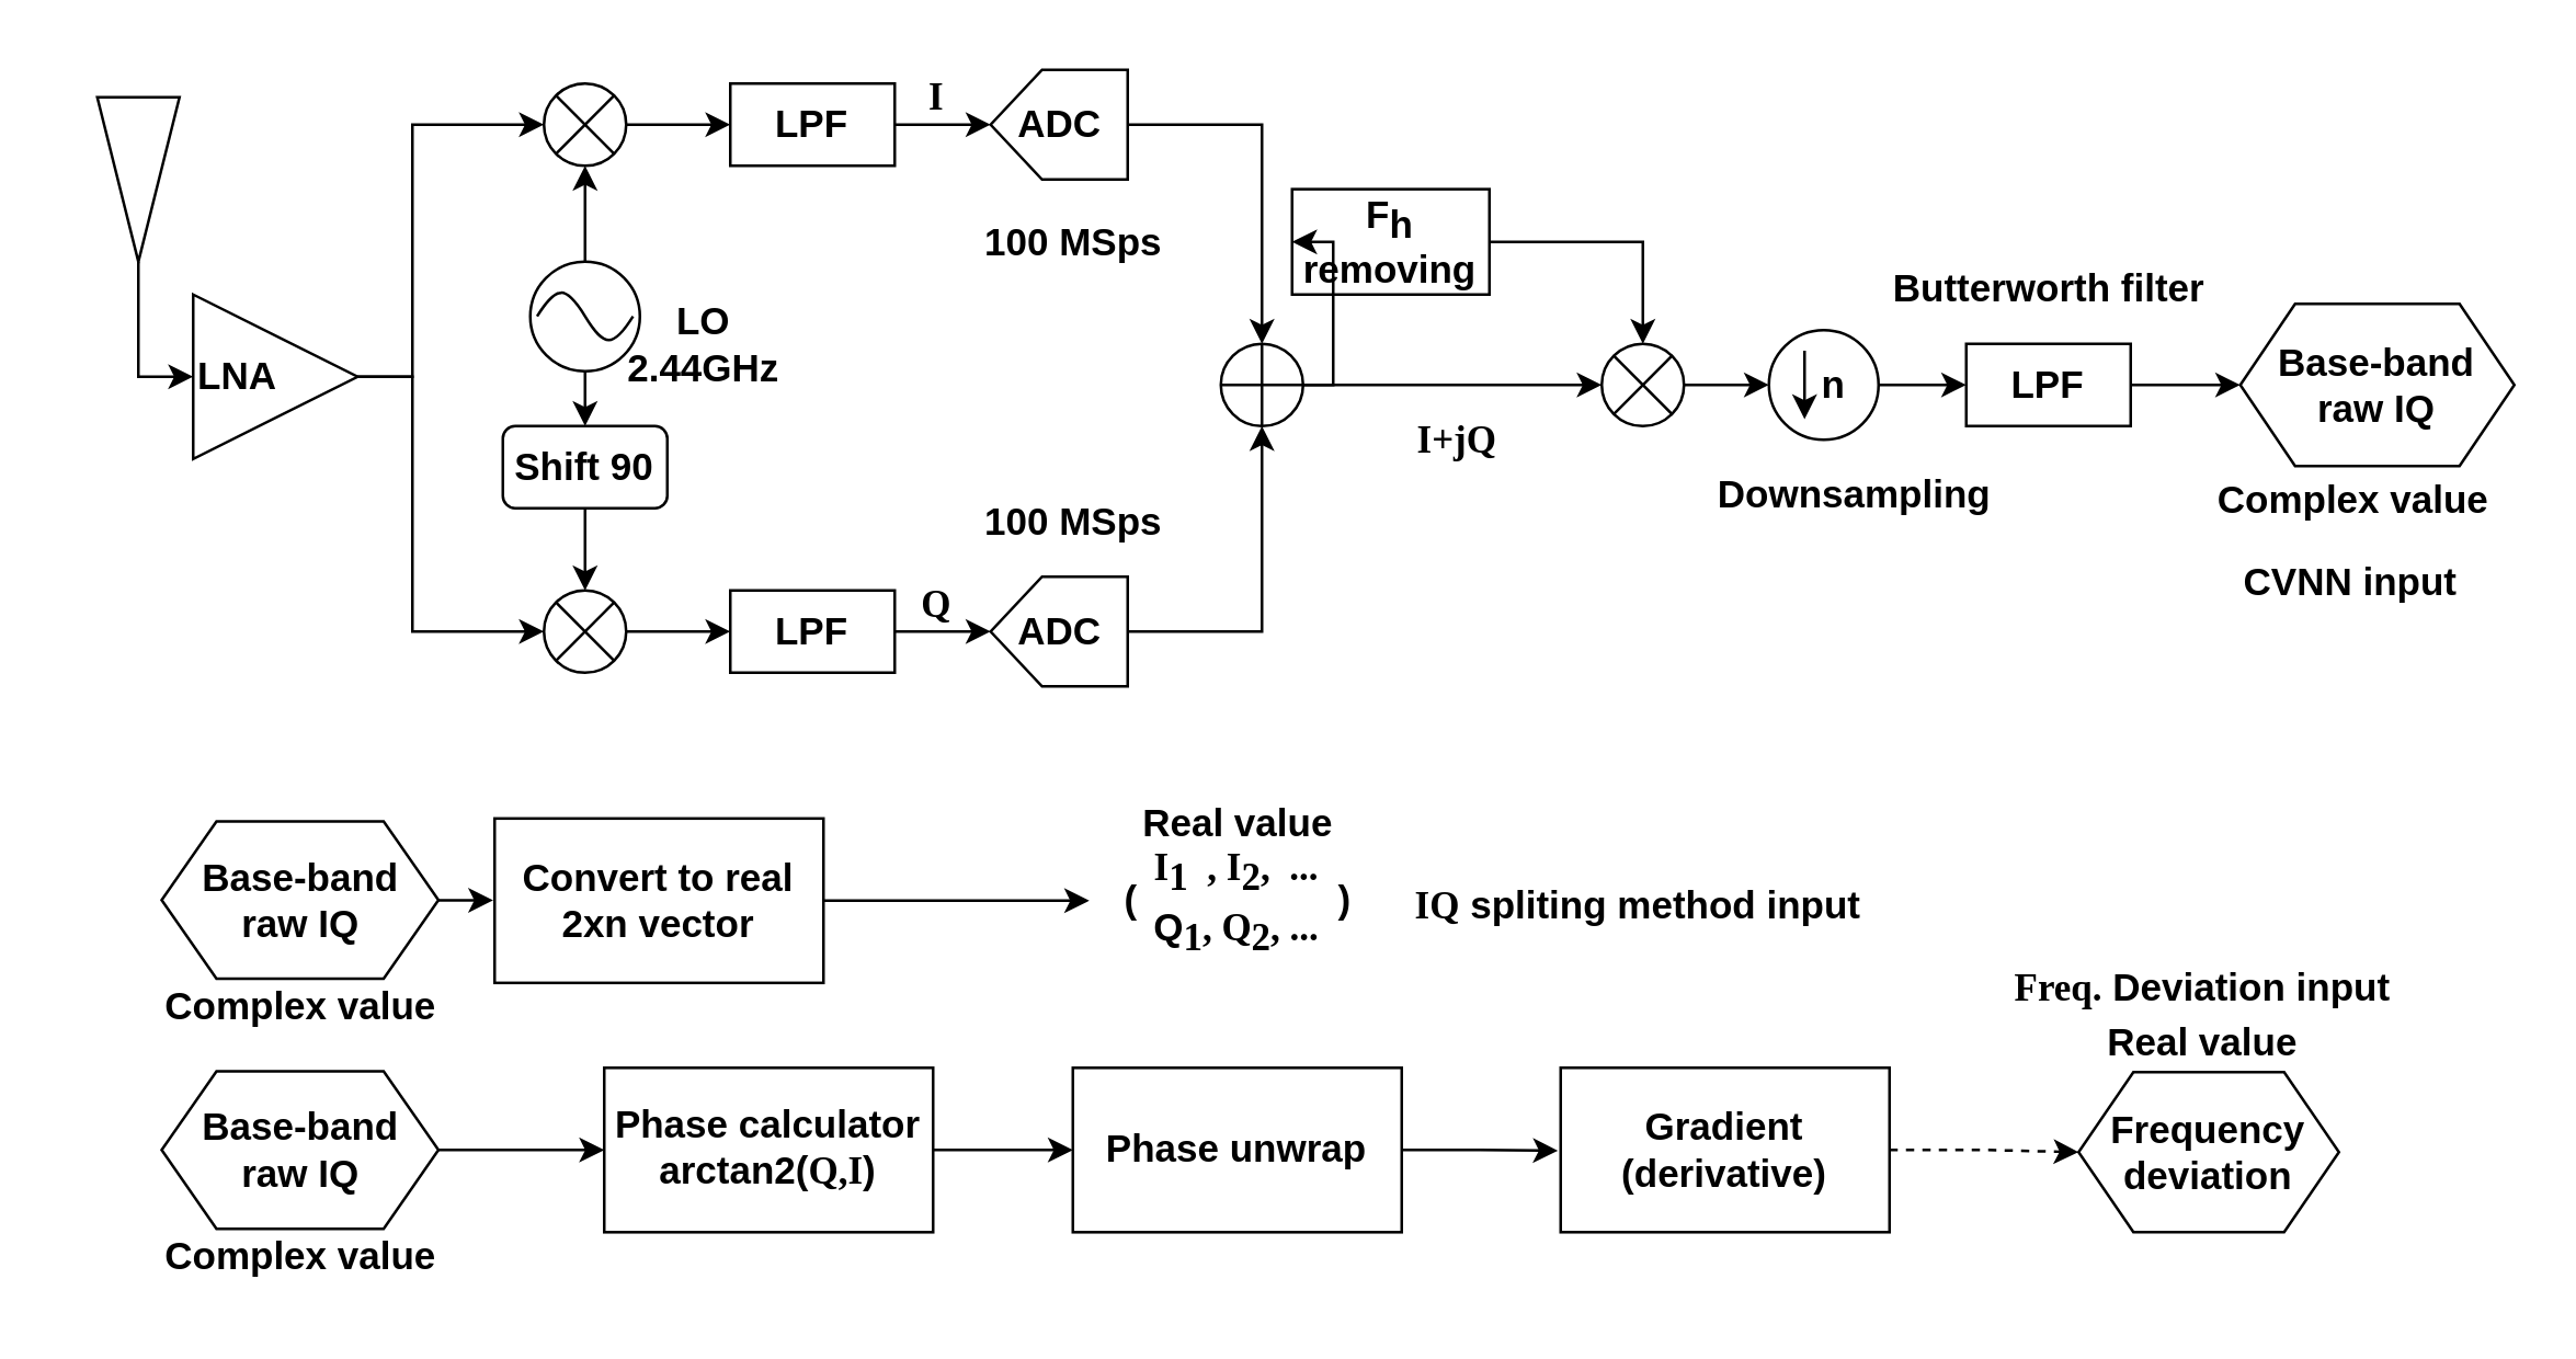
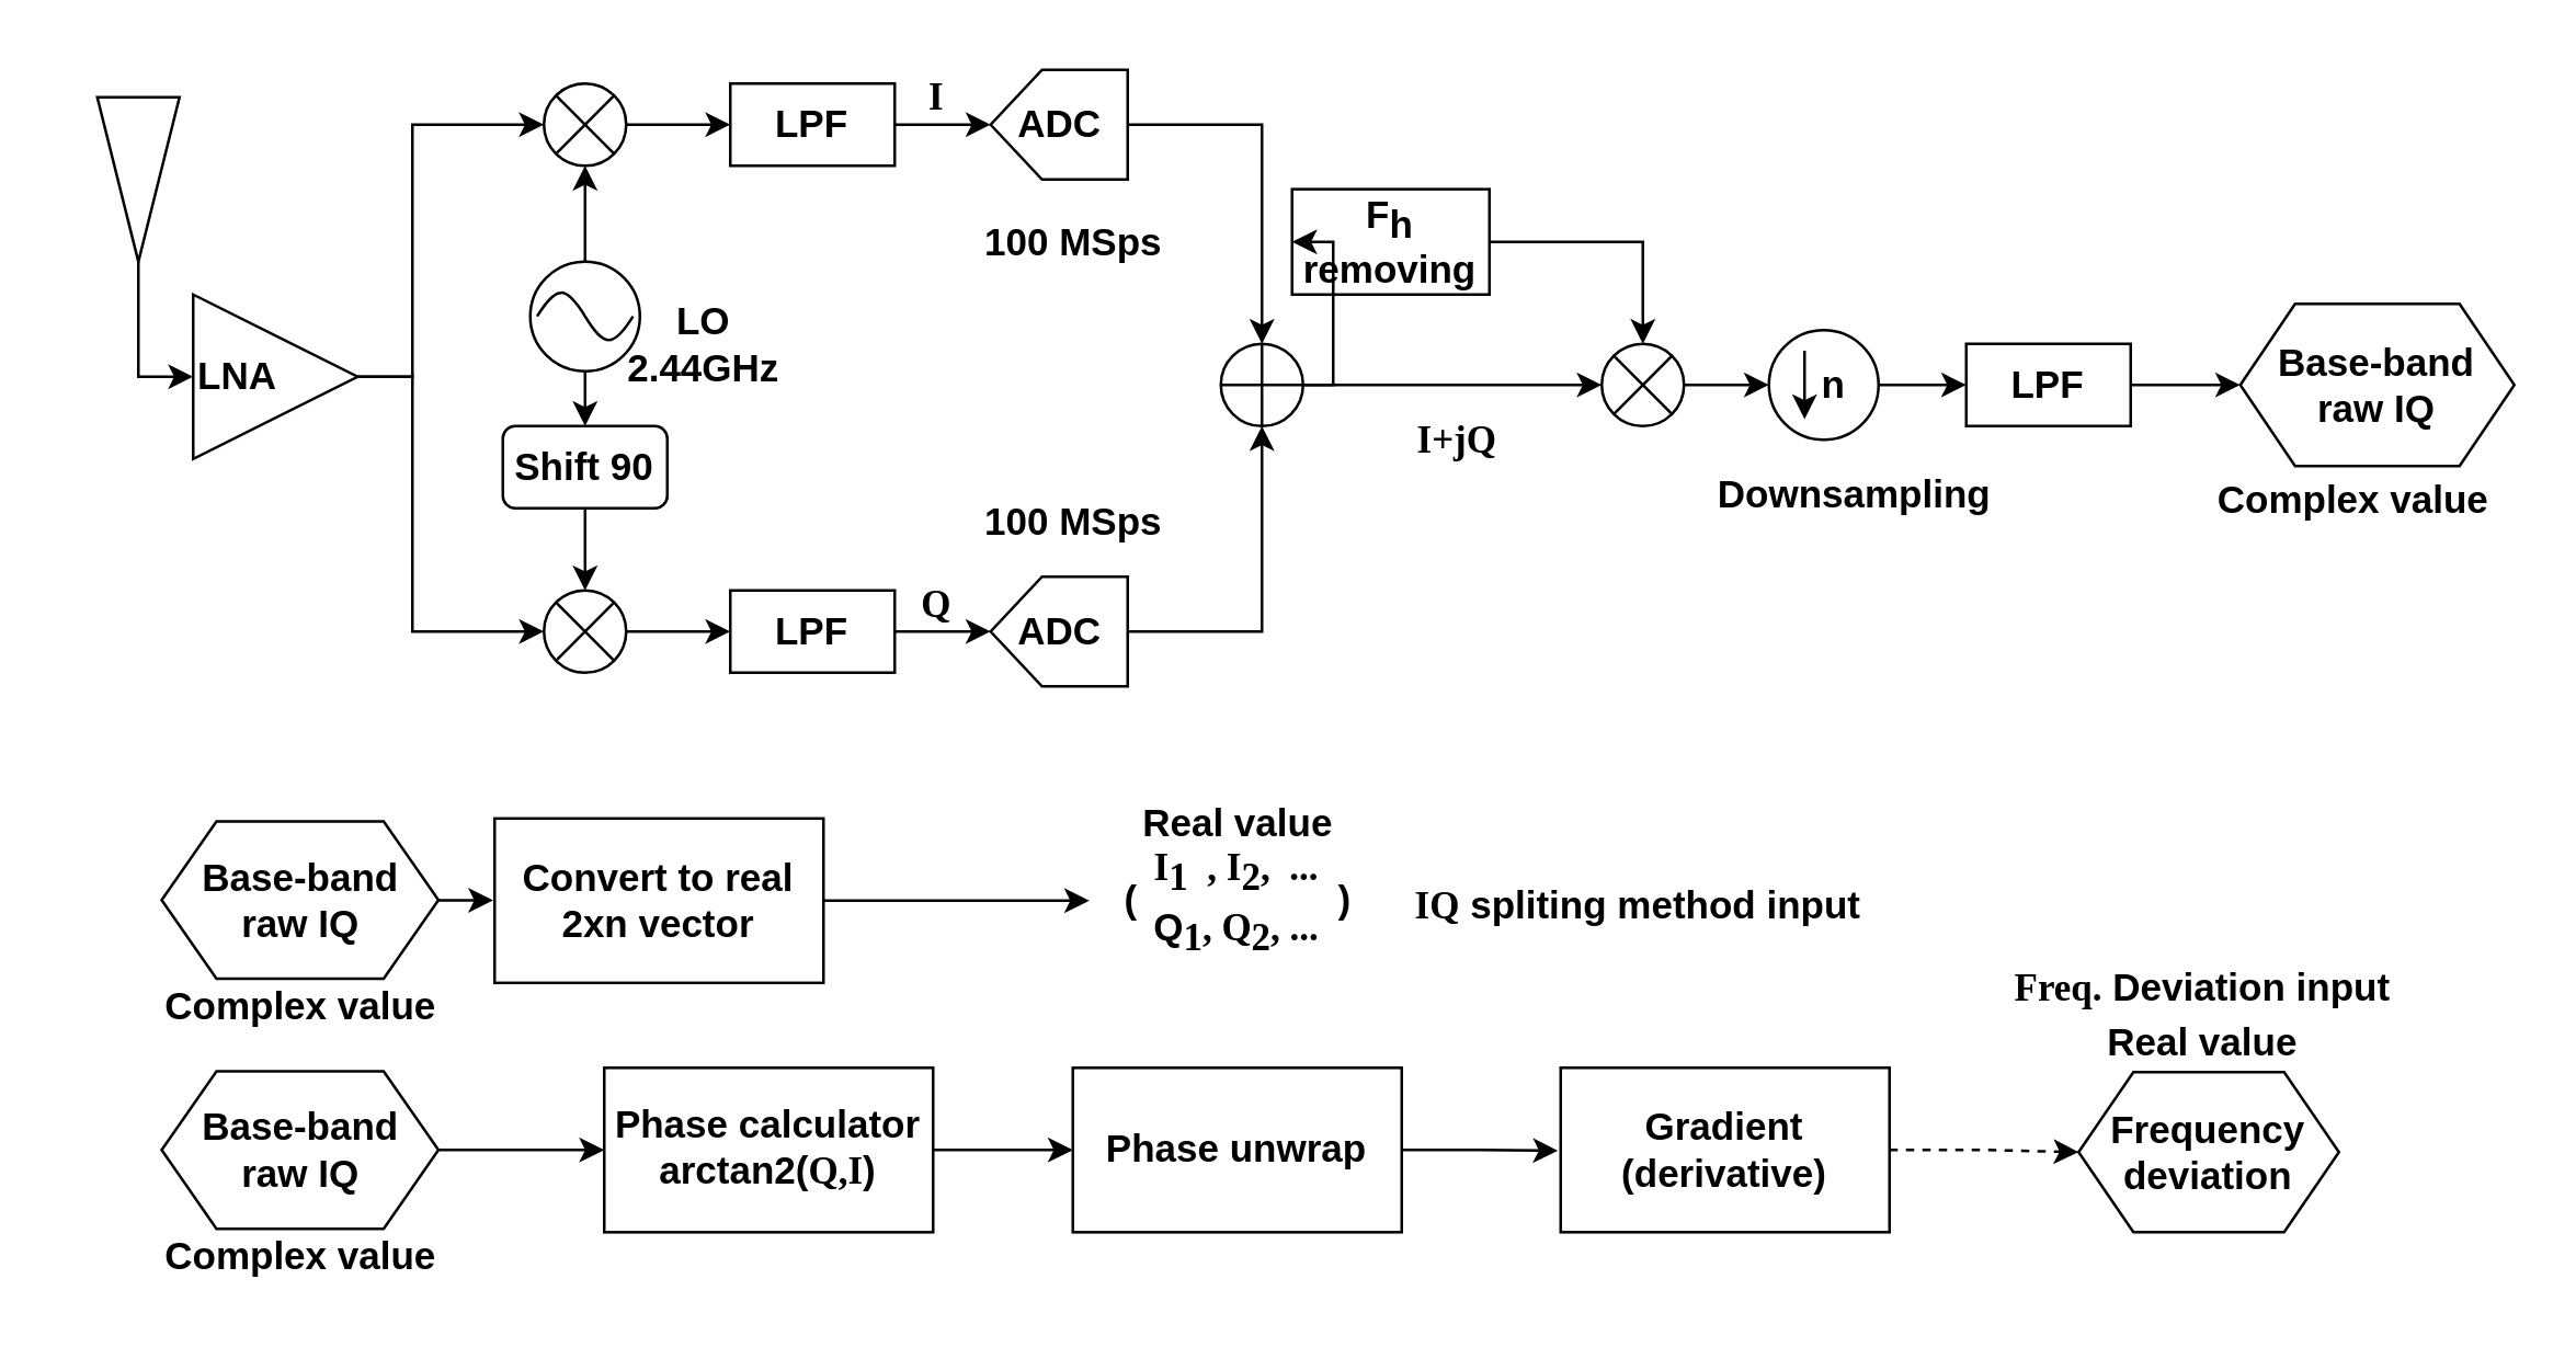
- <mxCell id="59" value="Butterworth filter" style="text;html=1;align=center;verticalAlign=middle;resizable=0;points=[];autosize=1;strokeColor=none;fillColor=none;fontSize=14;fontStyle=1" vertex="1" parent="1"><mxGeometry x="677" y="90" width="140" height="30" as="geometry" /></mxCell>
- <mxCell id="83" value="&lt;font style=&quot;font-size: 14px;&quot;&gt;CVNN input&lt;/font&gt;" style="text;html=1;align=center;verticalAlign=middle;resizable=0;points=[];autosize=1;strokeColor=none;fillColor=none;fontSize=14;fontStyle=1" vertex="1" parent="1"><mxGeometry x="807" y="197" width="100" height="30" as="geometry" /></mxCell>
